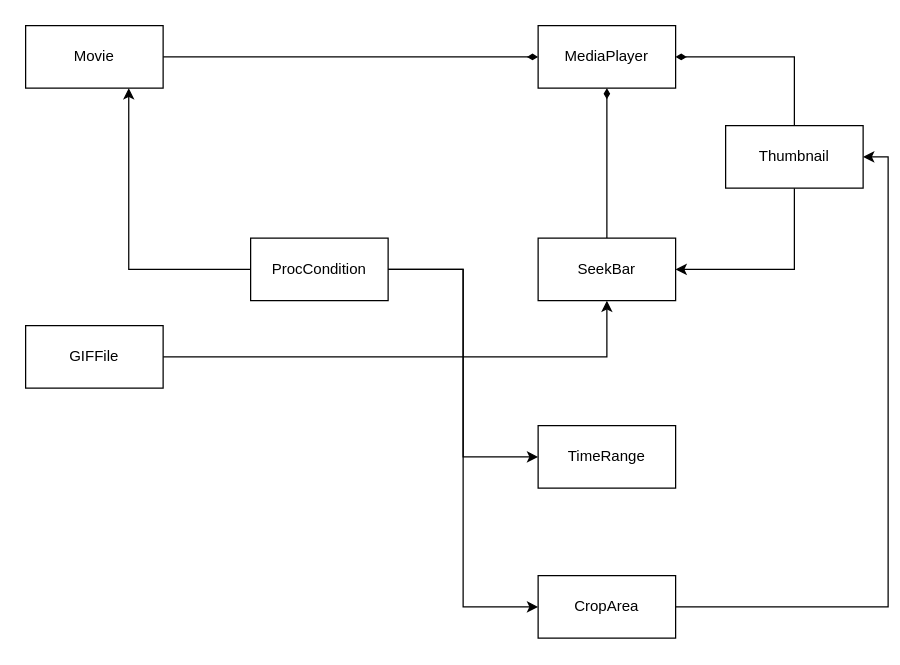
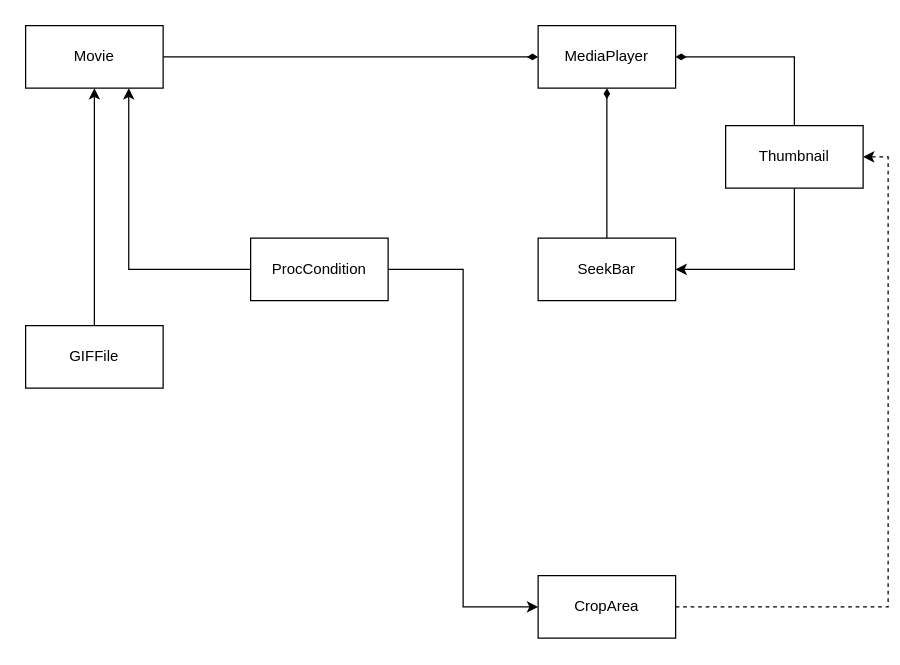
- <mxCell id="8" style="edgeStyle=orthogonalEdgeStyle;rounded=0;orthogonalLoop=1;jettySize=auto;html=1;" parent="1" source="9" target="12" edge="1"><mxGeometry relative="1" as="geometry" /></mxCell>
+ <mxCell id="8" style="edgeStyle=orthogonalEdgeStyle;rounded=0;orthogonalLoop=1;jettySize=auto;html=1;entryX=0.5;entryY=1;entryDx=0;entryDy=0;" parent="1" source="9" target="3" edge="1"><mxGeometry relative="1" as="geometry" /></mxCell>
- <mxCell id="5" style="edgeStyle=orthogonalEdgeStyle;rounded=0;orthogonalLoop=1;jettySize=auto;html=1;entryX=0;entryY=0.5;entryDx=0;entryDy=0;" parent="1" source="7" target="13" edge="1"><mxGeometry relative="1" as="geometry" /></mxCell>
- <mxCell id="13" value="TimeRange" style="html=1;whiteSpace=wrap;" parent="1" vertex="1"><mxGeometry x="430" y="340" width="110" height="50" as="geometry" /></mxCell>
- <mxCell id="17" style="edgeStyle=orthogonalEdgeStyle;rounded=0;orthogonalLoop=1;jettySize=auto;html=1;exitX=1;exitY=0.5;exitDx=0;exitDy=0;entryX=1;entryY=0.5;entryDx=0;entryDy=0;" parent="1" source="18" target="16" edge="1"><mxGeometry relative="1" as="geometry" /></mxCell>
+ <mxCell id="17" style="edgeStyle=orthogonalEdgeStyle;rounded=0;orthogonalLoop=1;jettySize=auto;html=1;exitX=1;exitY=0.5;exitDx=0;exitDy=0;entryX=1;entryY=0.5;entryDx=0;entryDy=0;dashed=1;" parent="1" source="18" target="16" edge="1"><mxGeometry relative="1" as="geometry" /></mxCell>
